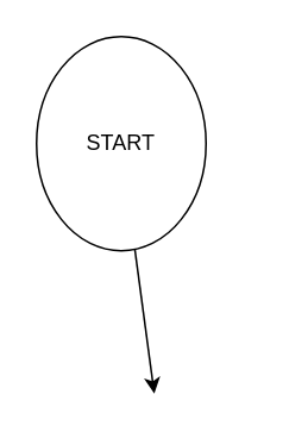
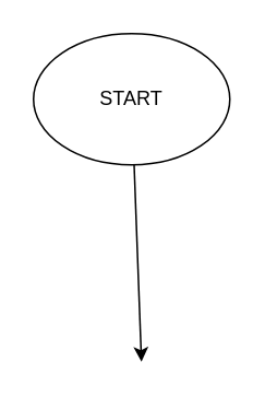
- <mxCell id="3" value="&lt;font style=&quot;vertical-align: inherit;&quot;&gt;&lt;font style=&quot;vertical-align: inherit;&quot;&gt;START&lt;/font&gt;&lt;/font&gt;" style="ellipse;whiteSpace=wrap;html=1;" parent="1" vertex="1"><mxGeometry x="20" y="20" width="95" height="120" as="geometry" /></mxCell>
+ <mxCell id="3" value="&lt;font style=&quot;vertical-align: inherit;&quot;&gt;&lt;font style=&quot;vertical-align: inherit;&quot;&gt;START&lt;/font&gt;&lt;/font&gt;" style="ellipse;whiteSpace=wrap;html=1;" parent="1" vertex="1"><mxGeometry x="20" y="20" width="120" height="80" as="geometry" /></mxCell>
